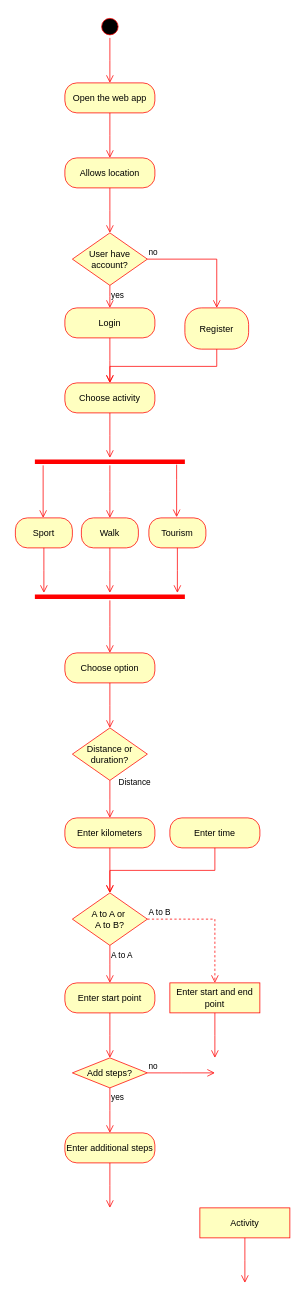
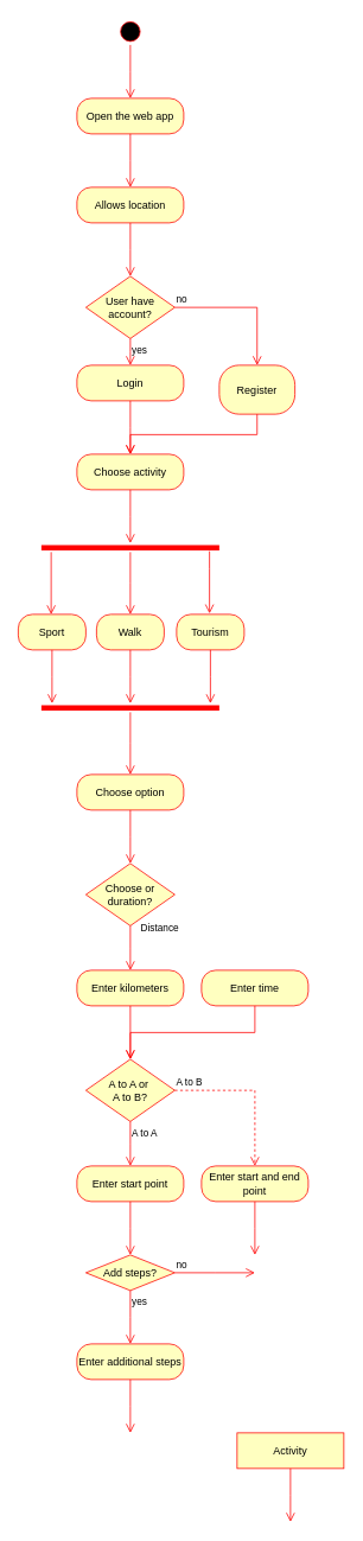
- <mxCell id="38" value="Distance or duration?" style="rhombus;whiteSpace=wrap;html=1;fillColor=#ffffc0;strokeColor=#ff0000;" vertex="1" parent="1"><mxGeometry x="96" y="970" width="100" height="70" as="geometry" /></mxCell>
+ <mxCell id="38" value="Choose or duration?" style="rhombus;whiteSpace=wrap;html=1;fillColor=#ffffc0;strokeColor=#ff0000;" vertex="1" parent="1"><mxGeometry x="96" y="970" width="100" height="70" as="geometry" /></mxCell>
- <mxCell id="47" value="Enter start and end point" style="whiteSpace=wrap;html=1;arcSize=40;fontColor=#000000;fillColor=#ffffc0;strokeColor=#ff0000;rounded=0;" vertex="1" parent="1"><mxGeometry x="226" y="1310" width="120" height="40" as="geometry" /></mxCell>
+ <mxCell id="47" value="Enter start and end point" style="rounded=1;whiteSpace=wrap;html=1;arcSize=40;fontColor=#000000;fillColor=#ffffc0;strokeColor=#ff0000;" vertex="1" parent="1"><mxGeometry x="226" y="1310" width="120" height="40" as="geometry" /></mxCell>
